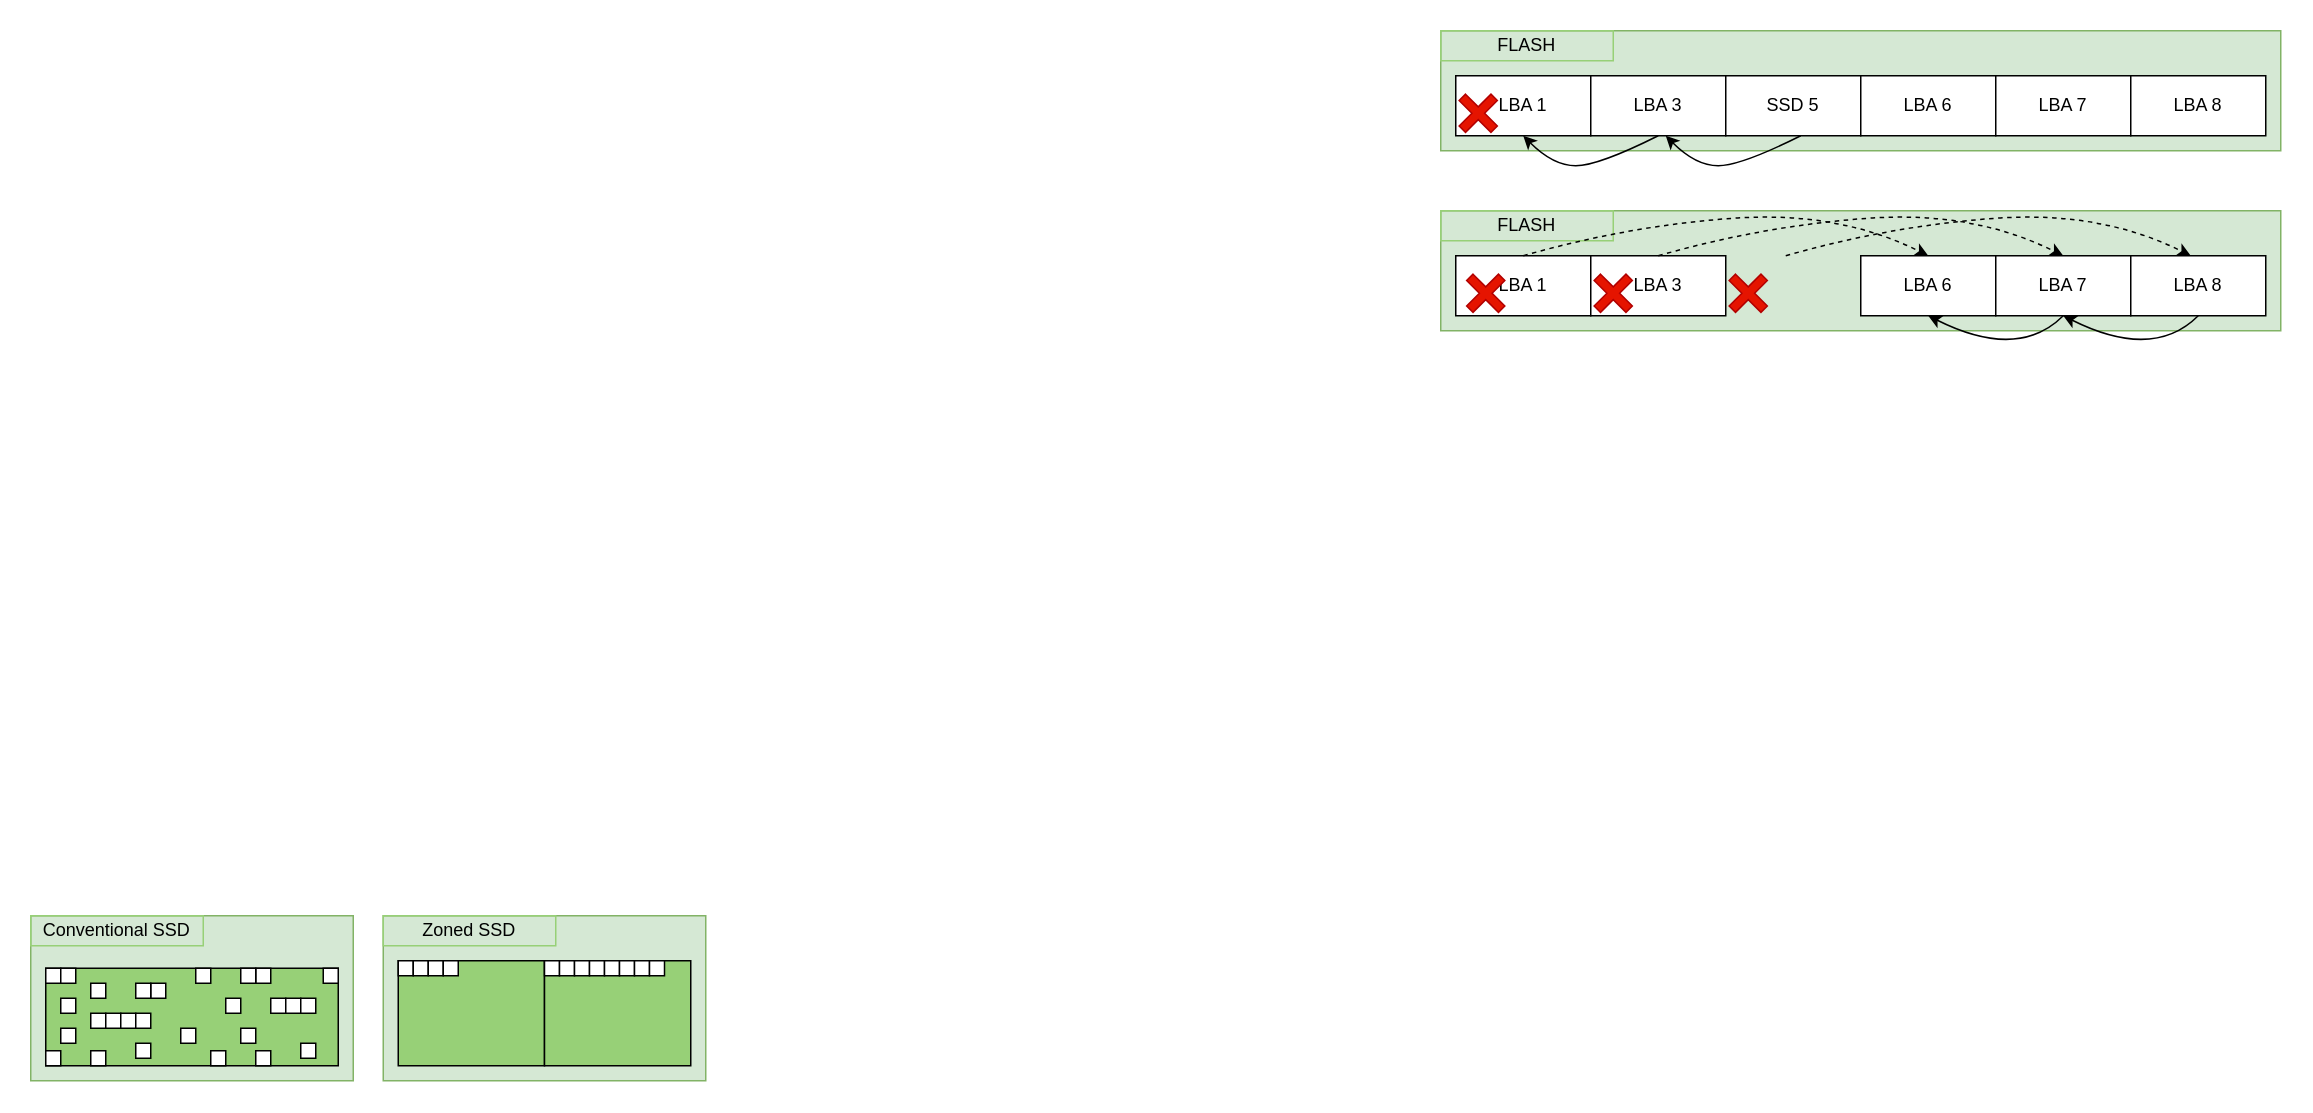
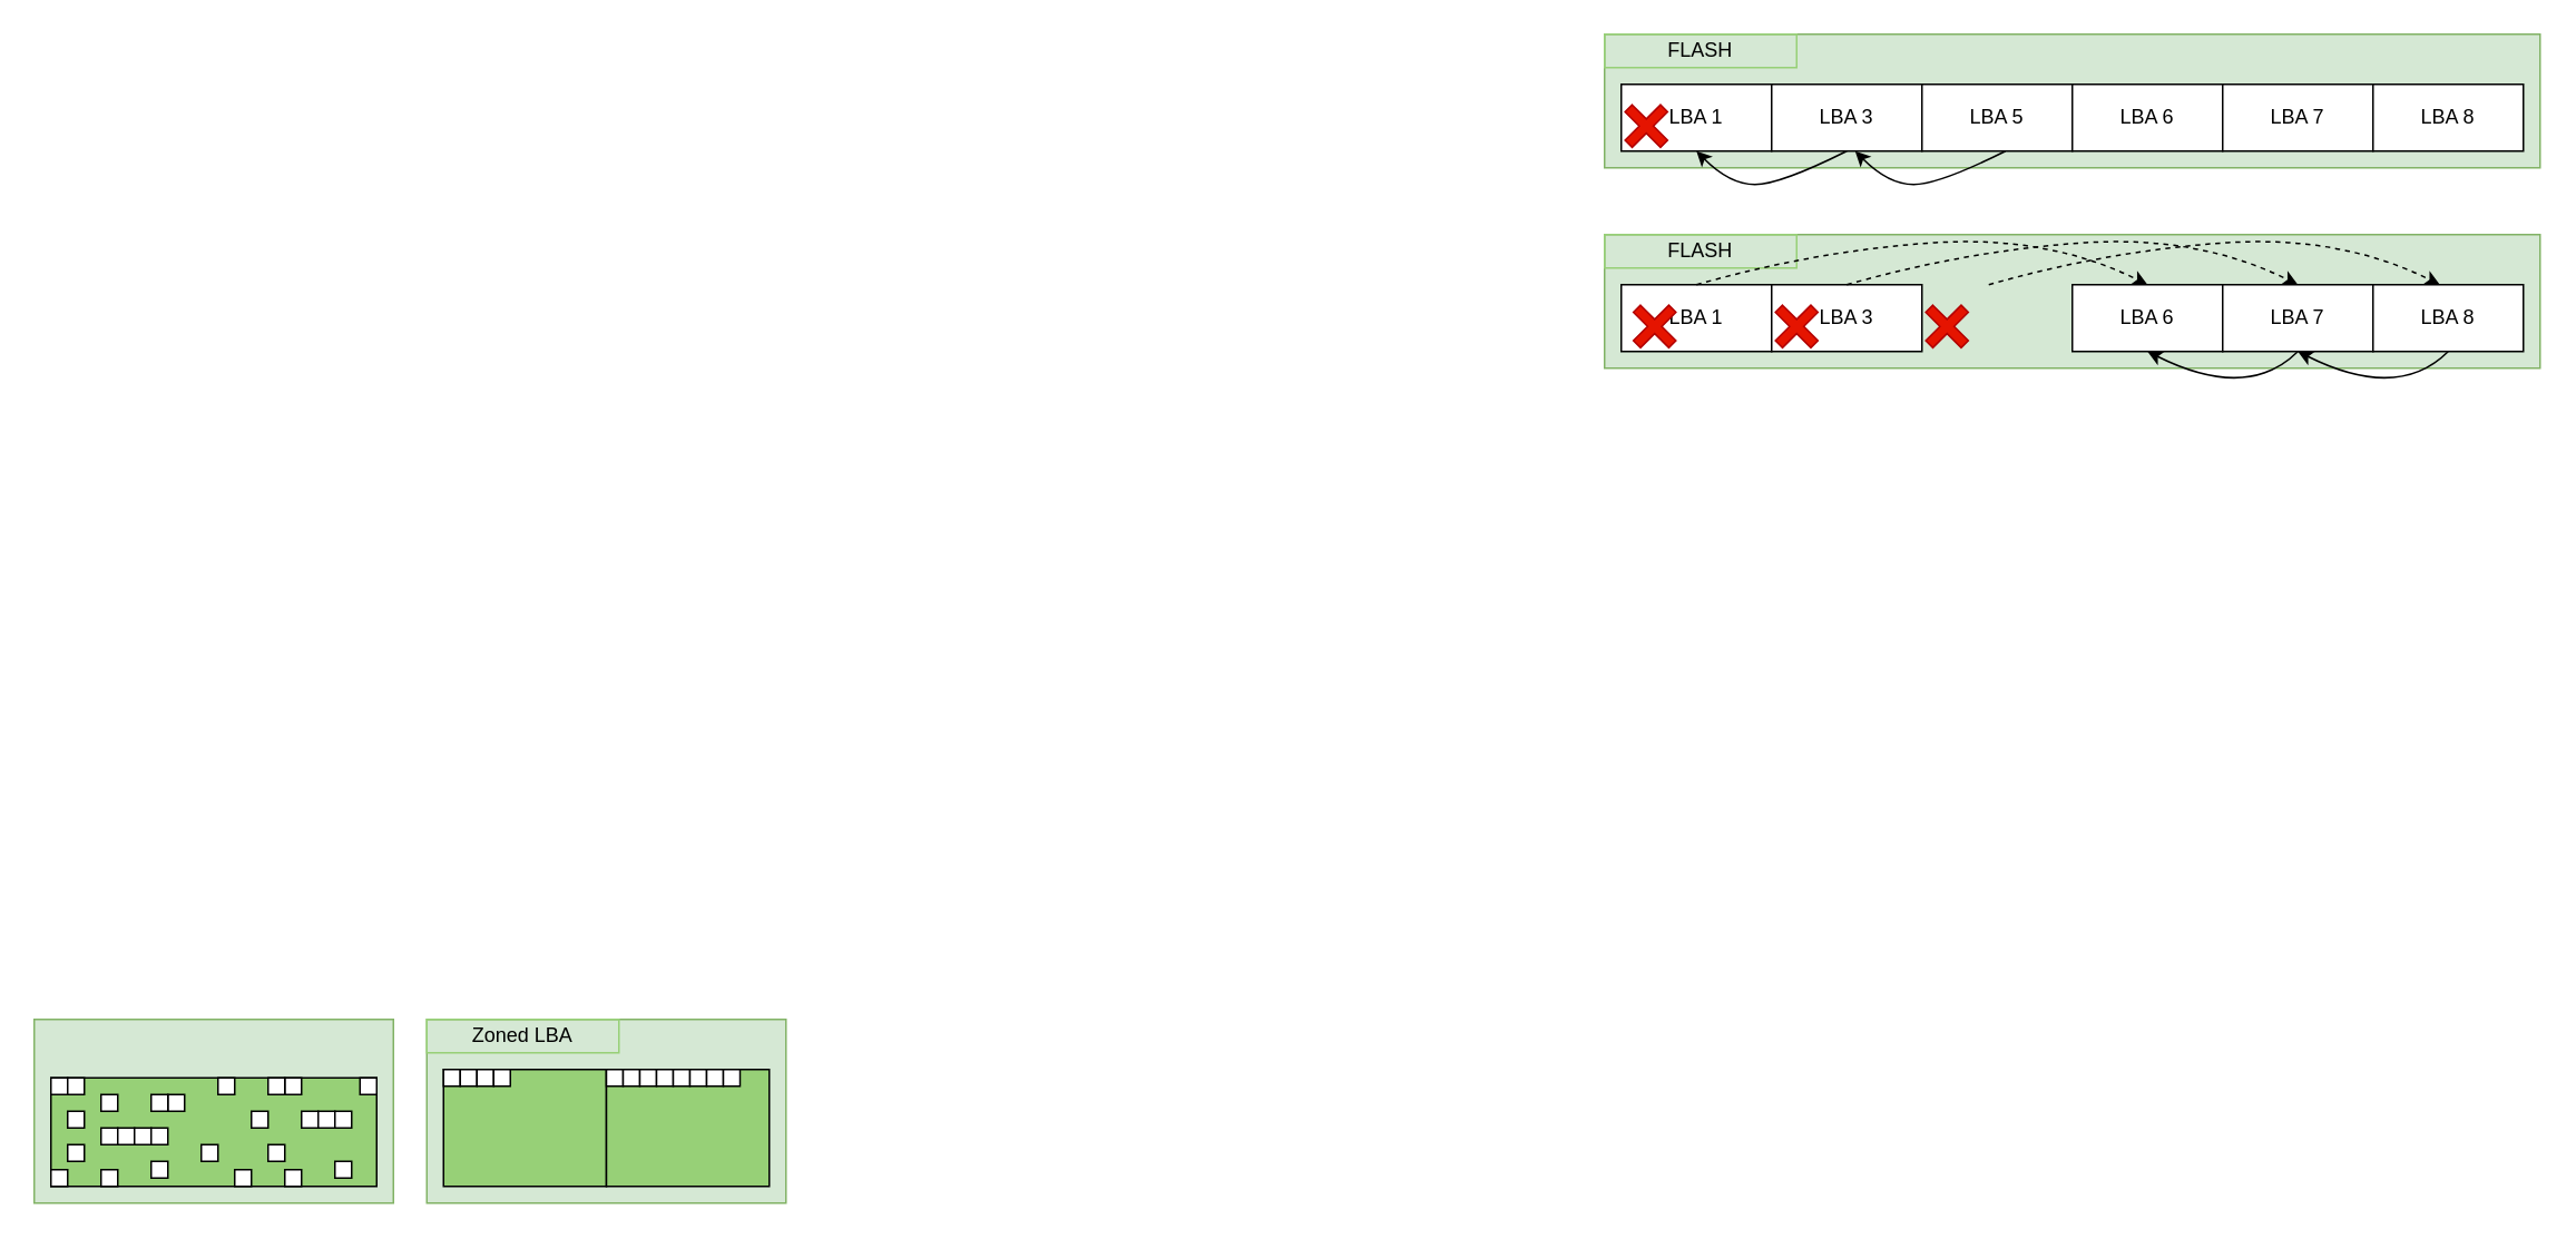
- <mxCell id="60" value="SSD 5" style="rounded=0;whiteSpace=wrap;html=1;" vertex="1" parent="1"><mxGeometry x="1150" y="50" width="90" height="40" as="geometry" /></mxCell>
+ <mxCell id="60" value="LBA 5" style="rounded=0;whiteSpace=wrap;html=1;" vertex="1" parent="1"><mxGeometry x="1150" y="50" width="90" height="40" as="geometry" /></mxCell>
- <mxCell id="3" value="Conventional SSD" style="text;html=1;fillColor=none;align=center;verticalAlign=middle;whiteSpace=wrap;rounded=0;strokeColor=#97D077;" vertex="1" parent="1"><mxGeometry x="20" y="610" width="115" height="20" as="geometry" /></mxCell>
- <mxCell id="6" value="Zoned SSD" style="text;html=1;fillColor=none;align=center;verticalAlign=middle;whiteSpace=wrap;rounded=0;strokeColor=#97D077;" vertex="1" parent="1"><mxGeometry x="255" y="610" width="115" height="20" as="geometry" /></mxCell>
+ <mxCell id="6" value="Zoned LBA" style="text;html=1;fillColor=none;align=center;verticalAlign=middle;whiteSpace=wrap;rounded=0;strokeColor=#97D077;" vertex="1" parent="1"><mxGeometry x="255" y="610" width="115" height="20" as="geometry" /></mxCell>
